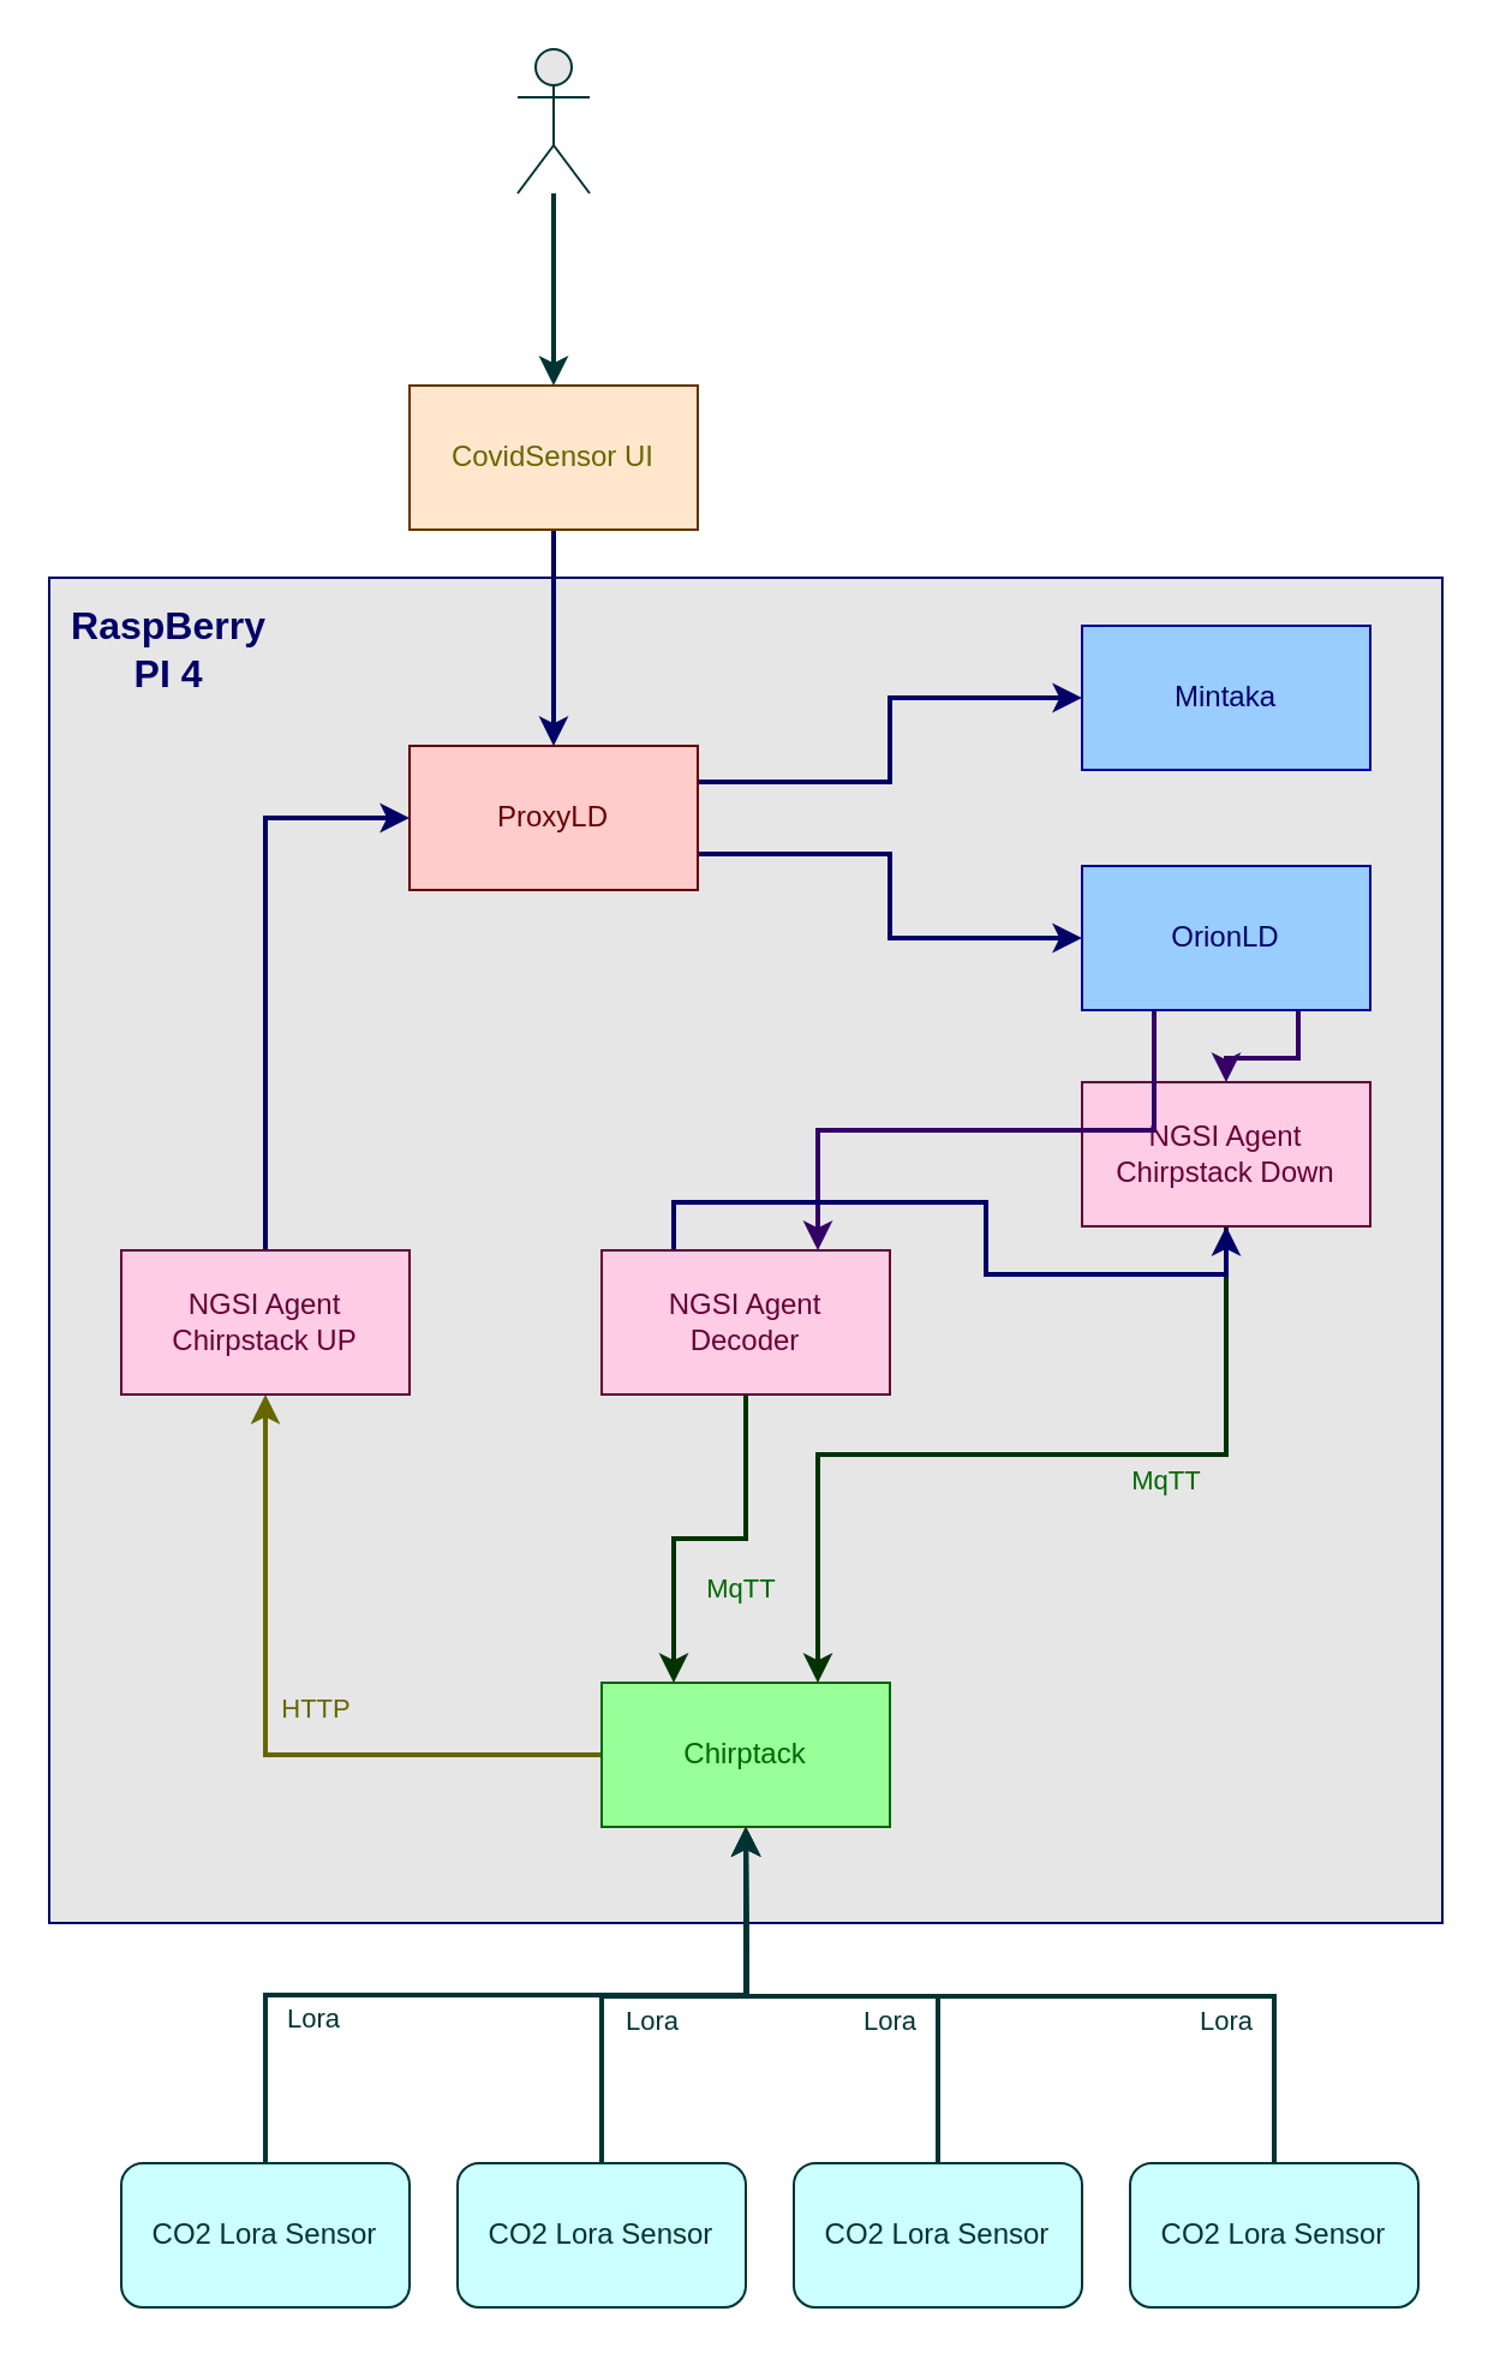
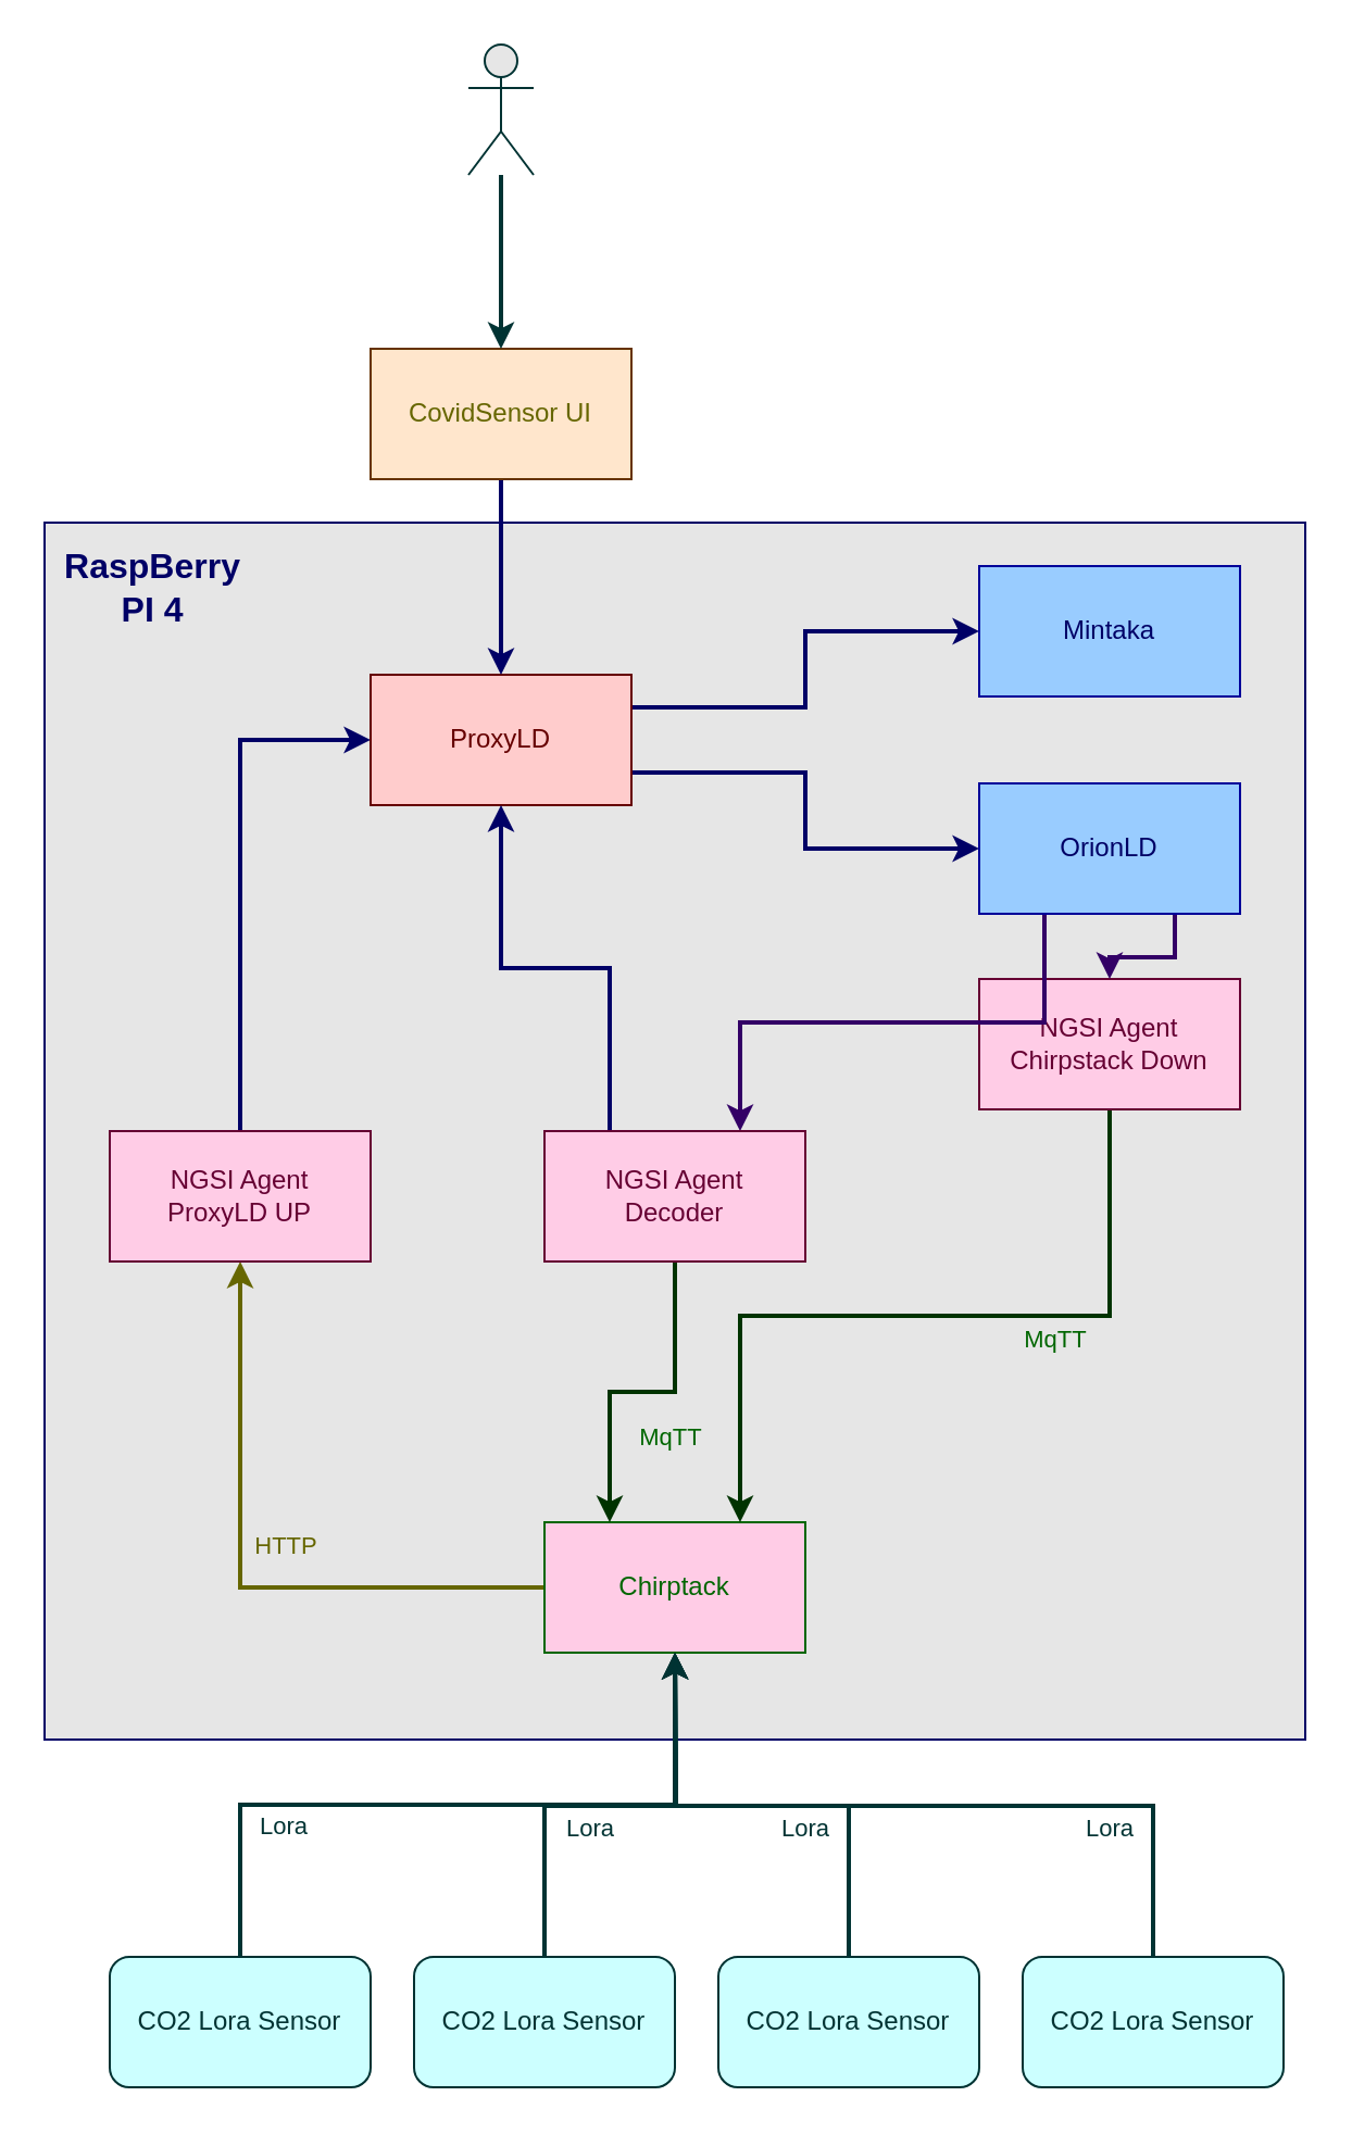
- <mxCell id="20" style="edgeStyle=orthogonalEdgeStyle;rounded=0;orthogonalLoop=1;jettySize=auto;html=1;exitX=0.25;exitY=0;exitDx=0;exitDy=0;strokeWidth=2;strokeColor=#000066;" edge="1" parent="1" source="21" target="10"><mxGeometry relative="1" as="geometry" /></mxCell>
+ <mxCell id="20" style="edgeStyle=orthogonalEdgeStyle;rounded=0;orthogonalLoop=1;jettySize=auto;html=1;exitX=0.25;exitY=0;exitDx=0;exitDy=0;entryX=0.5;entryY=1;entryDx=0;entryDy=0;strokeWidth=2;strokeColor=#000066;" edge="1" parent="1" source="21" target="13"><mxGeometry relative="1" as="geometry" /></mxCell>
- <mxCell id="7" value="NGSI Agent&lt;br&gt;Chirpstack UP" style="rounded=0;whiteSpace=wrap;html=1;fontColor=#660033;strokeColor=#660033;fillColor=#FFCCE6;" vertex="1" parent="1"><mxGeometry x="50" y="520" width="120" height="60" as="geometry" /></mxCell>
+ <mxCell id="7" value="NGSI Agent&lt;br&gt;ProxyLD UP" style="rounded=0;whiteSpace=wrap;html=1;fontColor=#660033;strokeColor=#660033;fillColor=#FFCCE6;" vertex="1" parent="1"><mxGeometry x="50" y="520" width="120" height="60" as="geometry" /></mxCell>
- <mxCell id="5" value="Chirptack" style="rounded=0;whiteSpace=wrap;html=1;fillColor=#99FF99;strokeColor=#006600;fontColor=#006600;" vertex="1" parent="1"><mxGeometry x="250" y="700" width="120" height="60" as="geometry" /></mxCell>
+ <mxCell id="5" value="Chirptack" style="rounded=0;whiteSpace=wrap;html=1;fillColor=#ffcce6;strokeColor=#006600;fontColor=#006600;" vertex="1" parent="1"><mxGeometry x="250" y="700" width="120" height="60" as="geometry" /></mxCell>
